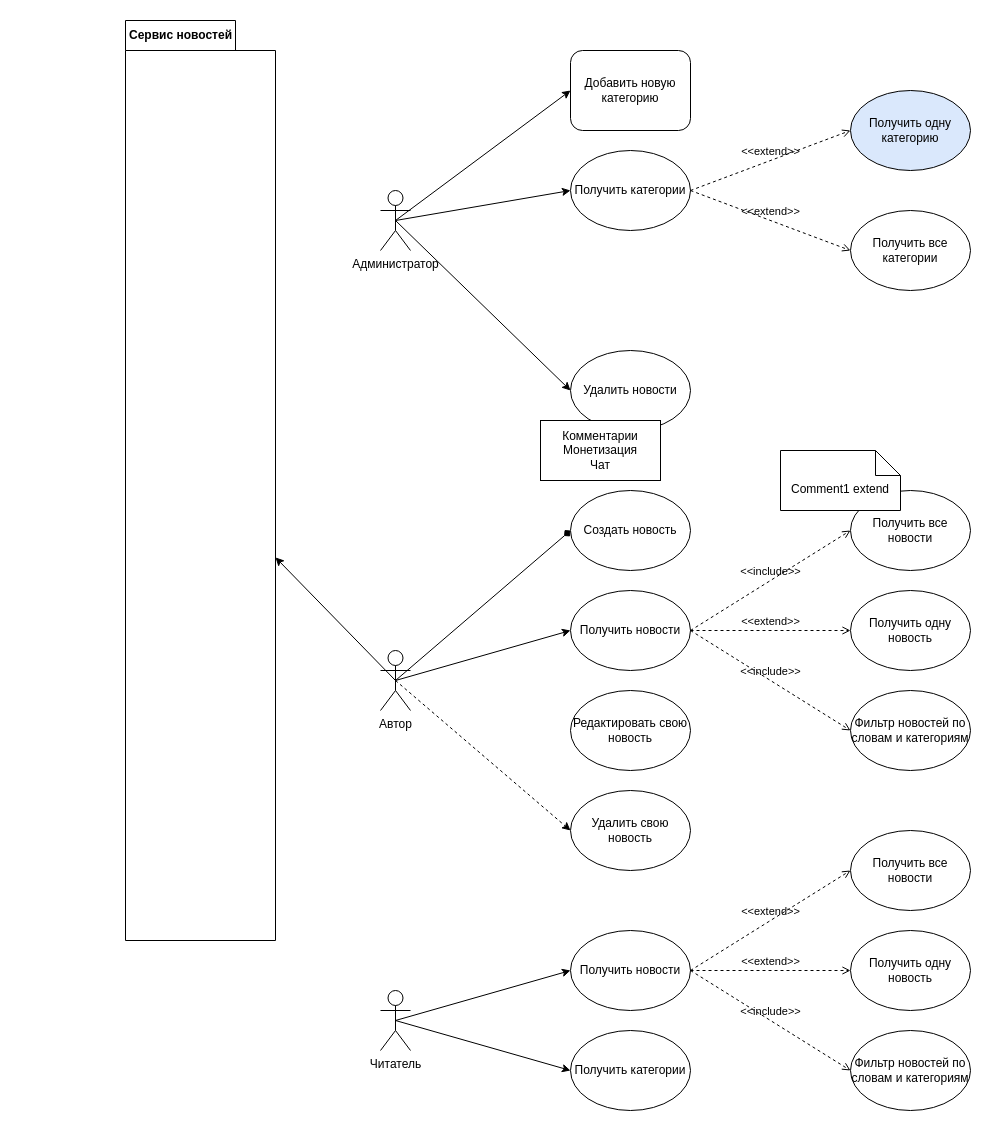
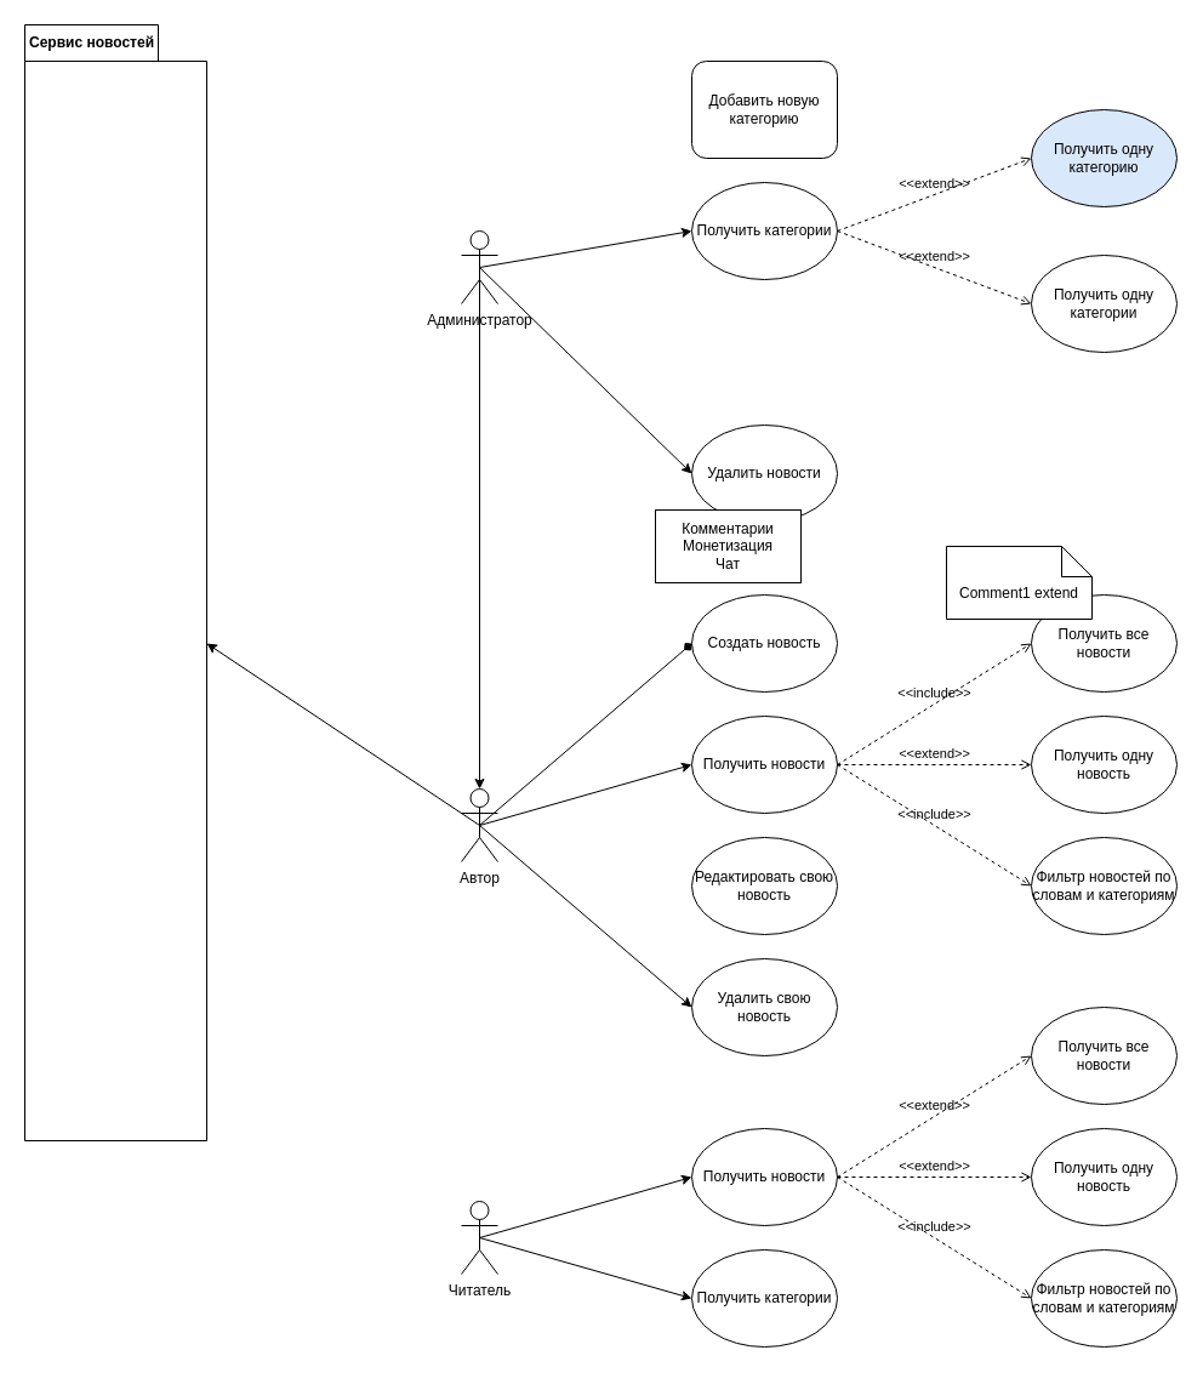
- <mxCell id="5" style="edgeStyle=none;rounded=0;orthogonalLoop=1;jettySize=auto;html=1;exitX=0.5;exitY=0.5;exitDx=0;exitDy=0;exitPerimeter=0;entryX=0;entryY=0.5;entryDx=0;entryDy=0;" edge="1" parent="1" source="6" target="39"><mxGeometry relative="1" as="geometry" /></mxCell>
+ <mxCell id="5" style="edgeStyle=none;rounded=0;orthogonalLoop=1;jettySize=auto;html=1;exitX=0.5;exitY=0.5;exitDx=0;exitDy=0;exitPerimeter=0;" edge="1" parent="1" source="6" target="11"><mxGeometry relative="1" as="geometry" /></mxCell>
- <mxCell id="26" value="&lt;span&gt;Получить все категории&lt;/span&gt;" style="ellipse;whiteSpace=wrap;html=1;" vertex="1" parent="1"><mxGeometry x="850" y="210" width="120" height="80" as="geometry" /></mxCell>
+ <mxCell id="26" value="&lt;span&gt;Получить одну категории&lt;/span&gt;" style="ellipse;whiteSpace=wrap;html=1;" vertex="1" parent="1"><mxGeometry x="850" y="210" width="120" height="80" as="geometry" /></mxCell>
- <mxCell id="2" value="Сервис новостей" style="shape=folder;fontStyle=1;tabWidth=110;tabHeight=30;tabPosition=left;html=1;boundedLbl=1;labelInHeader=1;container=1;collapsible=0;recursiveResize=0;" vertex="1" parent="1"><mxGeometry x="125" y="20" width="150" height="920" as="geometry" /></mxCell>
+ <mxCell id="2" value="Сервис новостей" style="shape=folder;fontStyle=1;tabWidth=110;tabHeight=30;tabPosition=left;html=1;boundedLbl=1;labelInHeader=1;container=1;collapsible=0;recursiveResize=0;" vertex="1" parent="1"><mxGeometry x="20" y="20" width="150" height="920" as="geometry" /></mxCell>
- <mxCell id="8" style="edgeStyle=none;rounded=0;orthogonalLoop=1;jettySize=auto;html=1;exitX=0.5;exitY=0.5;exitDx=0;exitDy=0;exitPerimeter=0;entryX=0;entryY=0.5;entryDx=0;entryDy=0;dashed=1;" edge="1" parent="1" source="11" target="21"><mxGeometry relative="1" as="geometry" /></mxCell>
+ <mxCell id="8" style="edgeStyle=none;rounded=0;orthogonalLoop=1;jettySize=auto;html=1;exitX=0.5;exitY=0.5;exitDx=0;exitDy=0;exitPerimeter=0;entryX=0;entryY=0.5;entryDx=0;entryDy=0;" edge="1" parent="1" source="11" target="21"><mxGeometry relative="1" as="geometry" /></mxCell>
